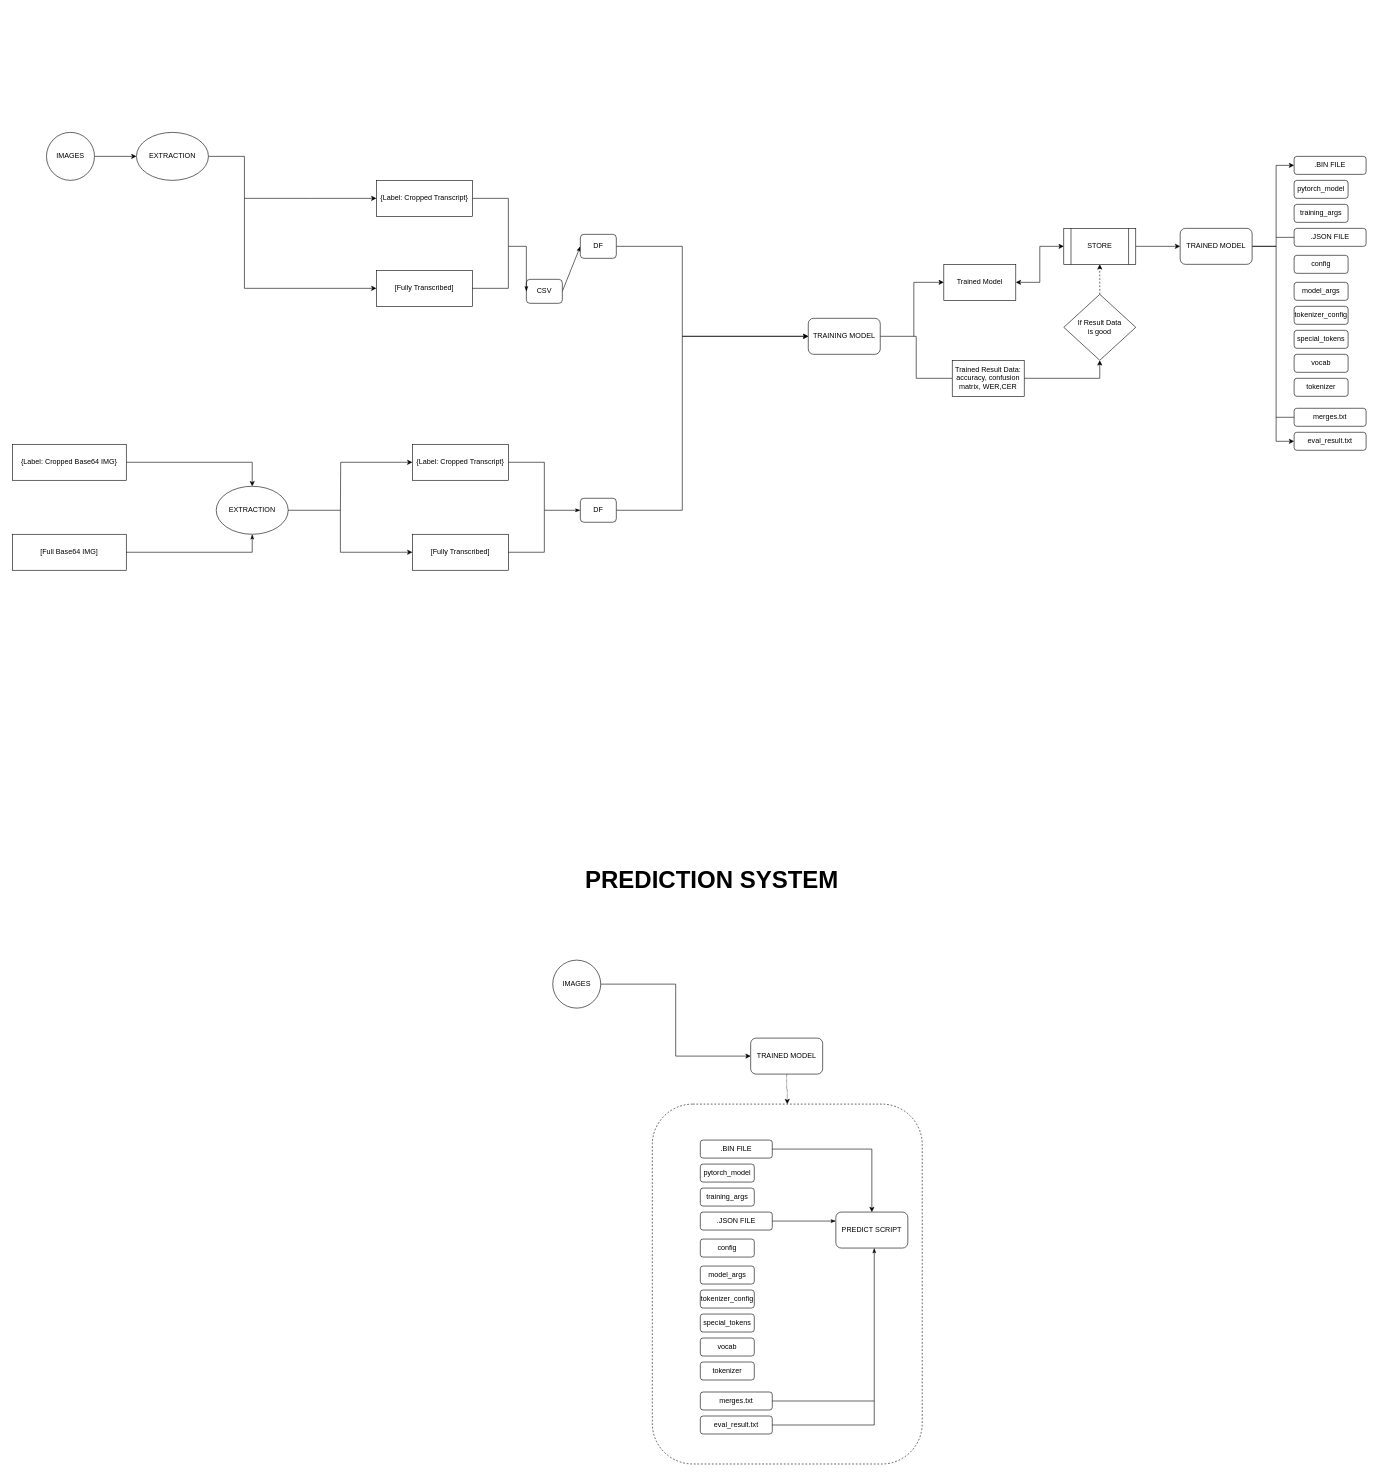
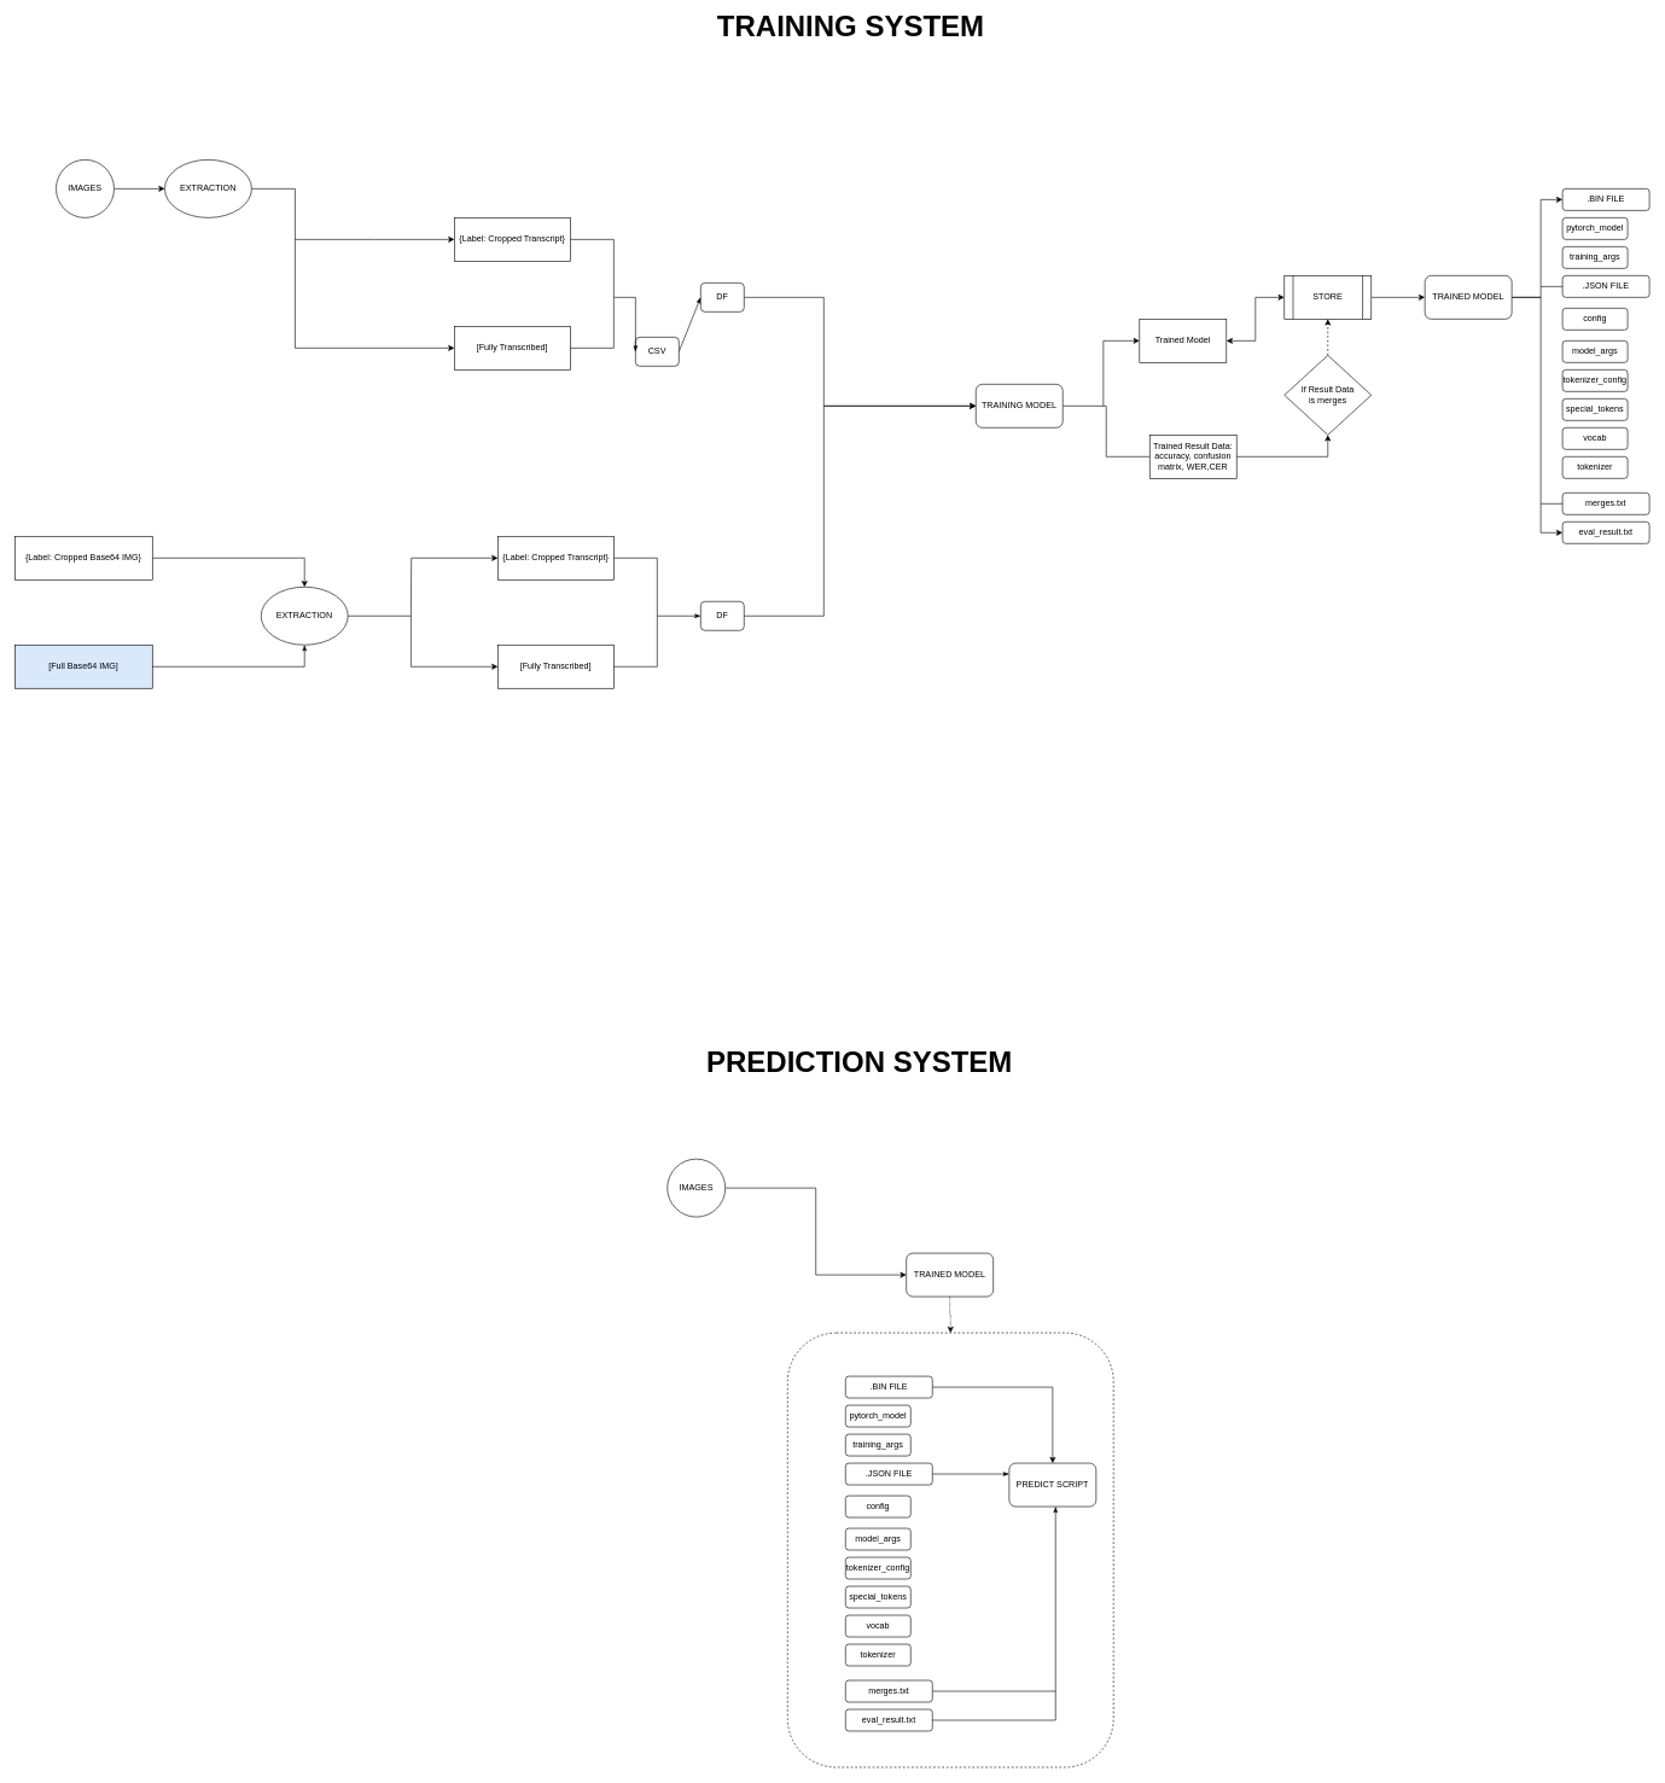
+ <mxCell id="4" value="&lt;b&gt;&lt;font style=&quot;font-size: 40px&quot;&gt;TRAINING SYSTEM&amp;nbsp;&lt;/font&gt;&lt;/b&gt;" style="text;html=1;strokeColor=none;fillColor=none;align=center;verticalAlign=middle;whiteSpace=wrap;rounded=0;" parent="1" vertex="1"><mxGeometry x="967" y="20" width="426" height="30" as="geometry" /></mxCell>
- <mxCell id="16" value="If Result Data &lt;br&gt;is good" style="rhombus;whiteSpace=wrap;html=1;" parent="1" vertex="1"><mxGeometry x="1773" y="490" width="120" height="110" as="geometry" /></mxCell>
+ <mxCell id="16" value="If Result Data &lt;br&gt;is merges" style="rhombus;whiteSpace=wrap;html=1;" parent="1" vertex="1"><mxGeometry x="1773" y="490" width="120" height="110" as="geometry" /></mxCell>
- <mxCell id="42" value="[Full Base64 IMG]" style="rounded=0;whiteSpace=wrap;html=1;" parent="1" vertex="1"><mxGeometry x="20" y="890" width="190" height="60" as="geometry" /></mxCell>
+ <mxCell id="42" value="[Full Base64 IMG]" style="rounded=0;whiteSpace=wrap;html=1;fillColor=#dae8fc;" parent="1" vertex="1"><mxGeometry x="20" y="890" width="190" height="60" as="geometry" /></mxCell>
